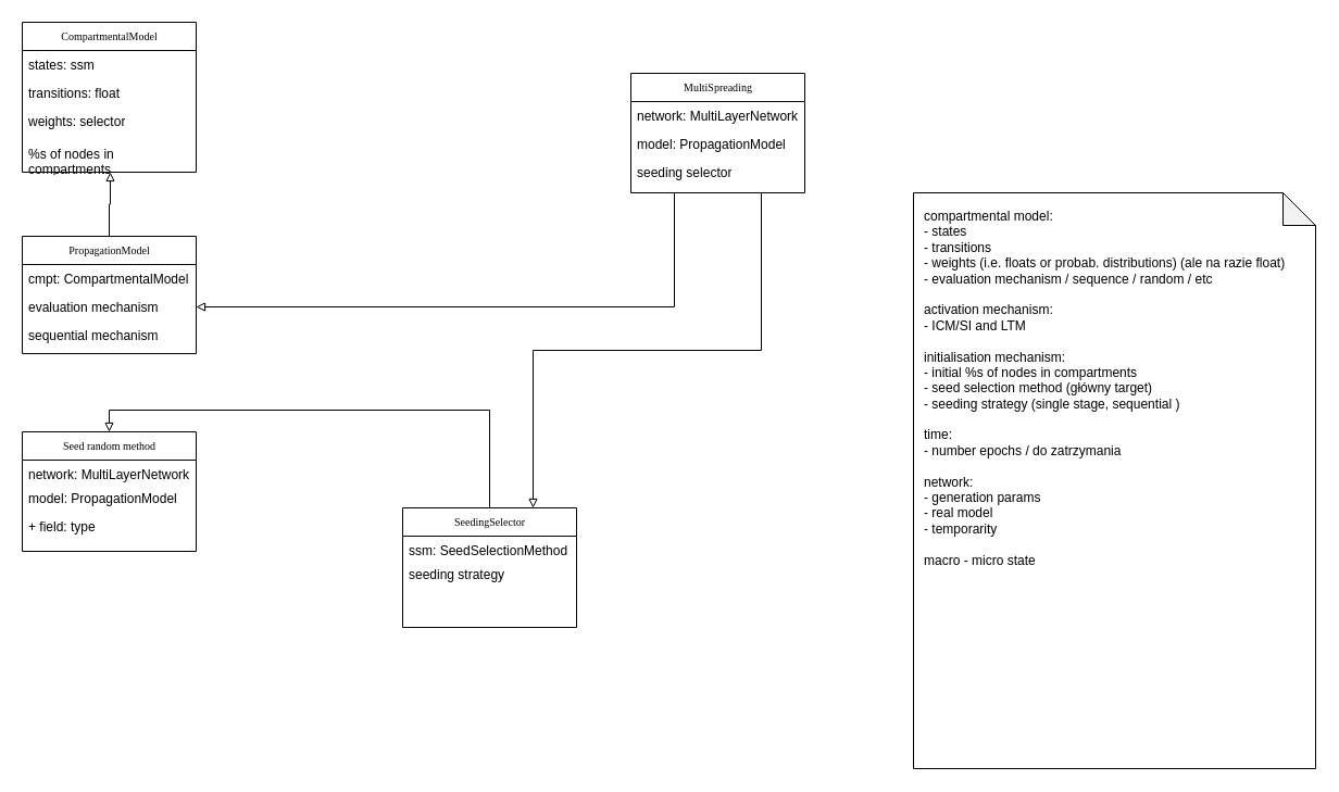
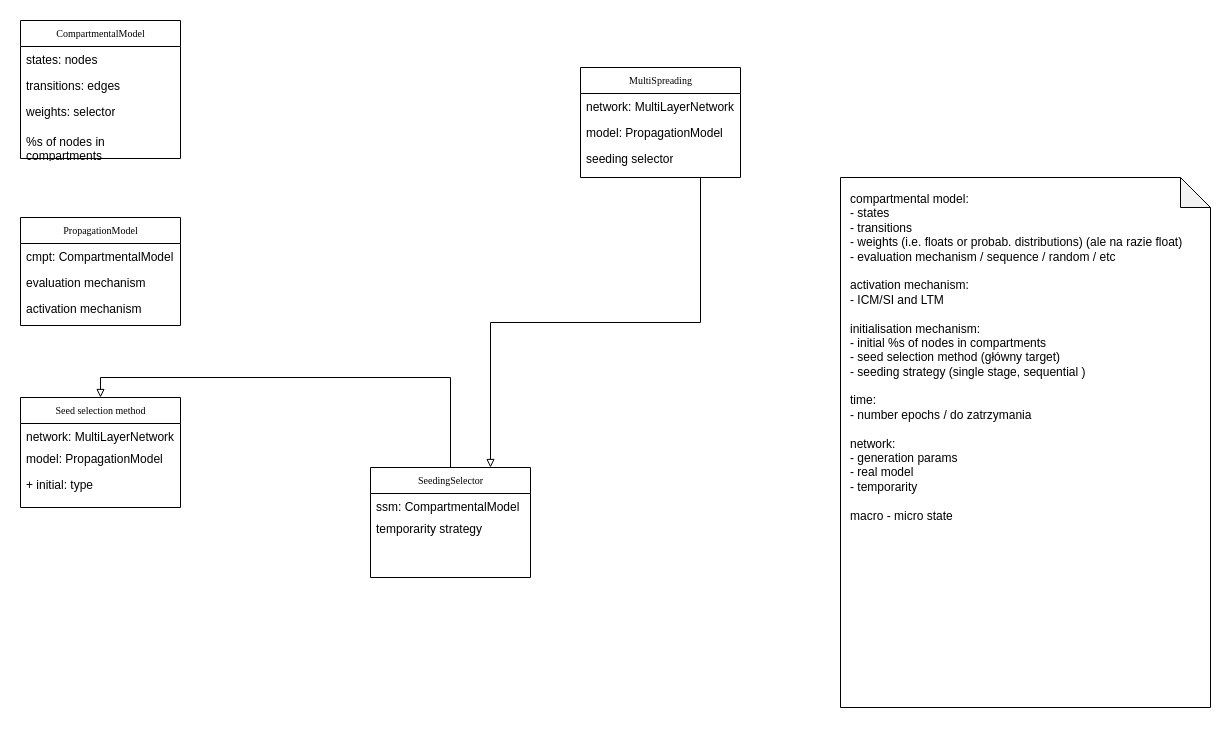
- <mxCell id="9" value="states: ssm" style="text;html=1;strokeColor=none;fillColor=none;align=left;verticalAlign=top;spacingLeft=4;spacingRight=4;whiteSpace=wrap;overflow=hidden;rotatable=0;points=[[0,0.5],[1,0.5]];portConstraint=eastwest;" vertex="1" parent="8"><mxGeometry y="26" width="160" height="26" as="geometry" /></mxCell>
+ <mxCell id="9" value="states: nodes" style="text;html=1;strokeColor=none;fillColor=none;align=left;verticalAlign=top;spacingLeft=4;spacingRight=4;whiteSpace=wrap;overflow=hidden;rotatable=0;points=[[0,0.5],[1,0.5]];portConstraint=eastwest;" vertex="1" parent="8"><mxGeometry y="26" width="160" height="26" as="geometry" /></mxCell>
- <mxCell id="10" value="transitions: float" style="text;html=1;strokeColor=none;fillColor=none;align=left;verticalAlign=top;spacingLeft=4;spacingRight=4;whiteSpace=wrap;overflow=hidden;rotatable=0;points=[[0,0.5],[1,0.5]];portConstraint=eastwest;" vertex="1" parent="8"><mxGeometry y="52" width="160" height="26" as="geometry" /></mxCell>
+ <mxCell id="10" value="transitions: edges" style="text;html=1;strokeColor=none;fillColor=none;align=left;verticalAlign=top;spacingLeft=4;spacingRight=4;whiteSpace=wrap;overflow=hidden;rotatable=0;points=[[0,0.5],[1,0.5]];portConstraint=eastwest;" vertex="1" parent="8"><mxGeometry y="52" width="160" height="26" as="geometry" /></mxCell>
- <mxCell id="22" style="edgeStyle=orthogonalEdgeStyle;rounded=0;orthogonalLoop=1;jettySize=auto;html=1;exitX=0.5;exitY=0;exitDx=0;exitDy=0;endArrow=block;endFill=0;entryX=0.506;entryY=1;entryDx=0;entryDy=0;entryPerimeter=0;" edge="1" parent="1" source="23" target="12"><mxGeometry relative="1" as="geometry"><mxPoint x="130" y="177" as="targetPoint" /></mxGeometry></mxCell>
- <mxCell id="3" style="edgeStyle=orthogonalEdgeStyle;rounded=0;orthogonalLoop=1;jettySize=auto;html=1;exitX=0.25;exitY=1;exitDx=0;exitDy=0;entryX=1;entryY=0.5;entryDx=0;entryDy=0;endArrow=block;endFill=0;" edge="1" parent="1" source="4" target="25"><mxGeometry relative="1" as="geometry" /></mxCell>
- <mxCell id="26" value="sequential mechanism" style="text;html=1;align=left;verticalAlign=top;spacingLeft=4;spacingRight=4;whiteSpace=wrap;overflow=hidden;rotatable=0;points=[[0,0.5],[1,0.5]];portConstraint=eastwest;" vertex="1" parent="23"><mxGeometry y="78" width="160" height="30" as="geometry" /></mxCell>
+ <mxCell id="26" value="activation mechanism" style="text;html=1;align=left;verticalAlign=top;spacingLeft=4;spacingRight=4;whiteSpace=wrap;overflow=hidden;rotatable=0;points=[[0,0.5],[1,0.5]];portConstraint=eastwest;" vertex="1" parent="23"><mxGeometry y="78" width="160" height="30" as="geometry" /></mxCell>
- <mxCell id="17" value="Seed random method" style="swimlane;html=1;fontStyle=0;childLayout=stackLayout;horizontal=1;startSize=26;fillColor=none;horizontalStack=0;resizeParent=1;resizeLast=0;collapsible=1;marginBottom=0;swimlaneFillColor=#ffffff;rounded=0;shadow=0;comic=0;labelBackgroundColor=none;strokeWidth=1;fontFamily=Verdana;fontSize=10;align=center;" vertex="1" parent="1"><mxGeometry x="20" y="397" width="160" height="110" as="geometry" /></mxCell>
+ <mxCell id="17" value="Seed selection method" style="swimlane;html=1;fontStyle=0;childLayout=stackLayout;horizontal=1;startSize=26;fillColor=none;horizontalStack=0;resizeParent=1;resizeLast=0;collapsible=1;marginBottom=0;swimlaneFillColor=#ffffff;rounded=0;shadow=0;comic=0;labelBackgroundColor=none;strokeWidth=1;fontFamily=Verdana;fontSize=10;align=center;" vertex="1" parent="1"><mxGeometry x="20" y="397" width="160" height="110" as="geometry" /></mxCell>
- <mxCell id="20" value="+ field: type" style="text;html=1;strokeColor=none;fillColor=none;align=left;verticalAlign=top;spacingLeft=4;spacingRight=4;whiteSpace=wrap;overflow=hidden;rotatable=0;points=[[0,0.5],[1,0.5]];portConstraint=eastwest;" vertex="1" parent="17"><mxGeometry y="74" width="160" height="26" as="geometry" /></mxCell>
+ <mxCell id="20" value="+ initial: type" style="text;html=1;strokeColor=none;fillColor=none;align=left;verticalAlign=top;spacingLeft=4;spacingRight=4;whiteSpace=wrap;overflow=hidden;rotatable=0;points=[[0,0.5],[1,0.5]];portConstraint=eastwest;" vertex="1" parent="17"><mxGeometry y="74" width="160" height="26" as="geometry" /></mxCell>
- <mxCell id="15" value="ssm: SeedSelectionMethod" style="text;html=1;strokeColor=none;fillColor=none;align=left;verticalAlign=top;spacingLeft=4;spacingRight=4;whiteSpace=wrap;overflow=hidden;rotatable=0;points=[[0,0.5],[1,0.5]];portConstraint=eastwest;" vertex="1" parent="14"><mxGeometry y="26" width="160" height="22" as="geometry" /></mxCell>
+ <mxCell id="15" value="ssm: CompartmentalModel" style="text;html=1;strokeColor=none;fillColor=none;align=left;verticalAlign=top;spacingLeft=4;spacingRight=4;whiteSpace=wrap;overflow=hidden;rotatable=0;points=[[0,0.5],[1,0.5]];portConstraint=eastwest;" vertex="1" parent="14"><mxGeometry y="26" width="160" height="22" as="geometry" /></mxCell>
- <mxCell id="16" value="seeding strategy" style="text;html=1;strokeColor=none;fillColor=none;align=left;verticalAlign=top;spacingLeft=4;spacingRight=4;whiteSpace=wrap;overflow=hidden;rotatable=0;points=[[0,0.5],[1,0.5]];portConstraint=eastwest;" vertex="1" parent="14"><mxGeometry y="48" width="160" height="26" as="geometry" /></mxCell>
+ <mxCell id="16" value="temporarity strategy" style="text;html=1;strokeColor=none;fillColor=none;align=left;verticalAlign=top;spacingLeft=4;spacingRight=4;whiteSpace=wrap;overflow=hidden;rotatable=0;points=[[0,0.5],[1,0.5]];portConstraint=eastwest;" vertex="1" parent="14"><mxGeometry y="48" width="160" height="26" as="geometry" /></mxCell>
